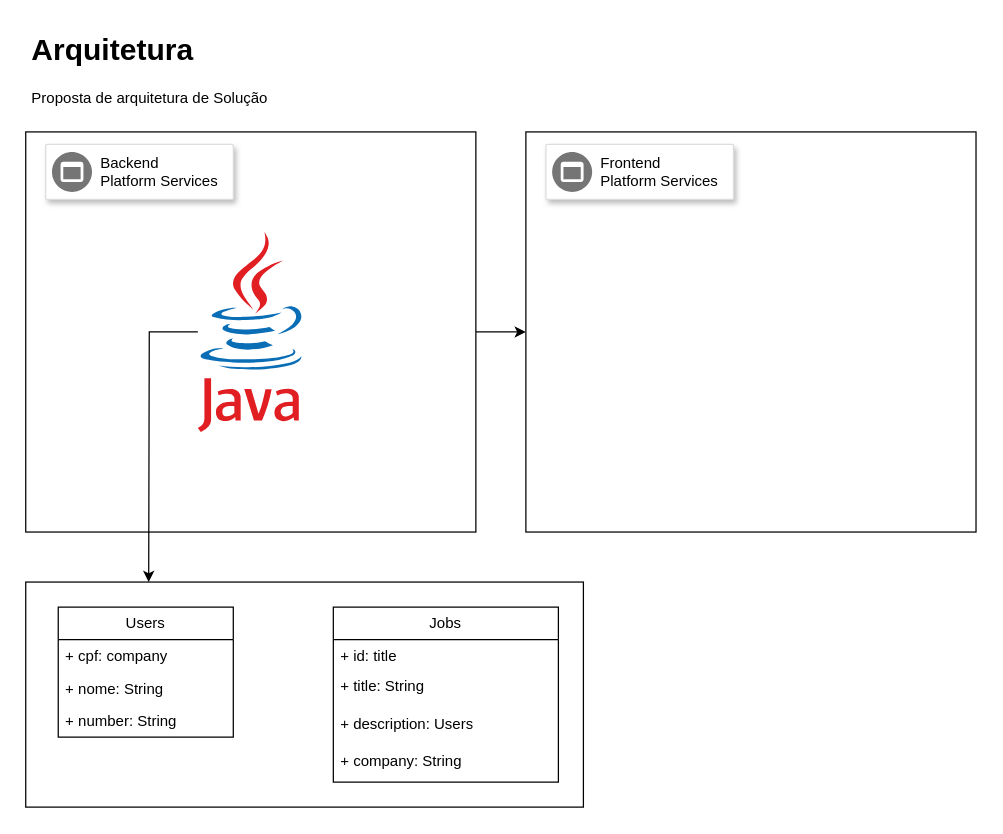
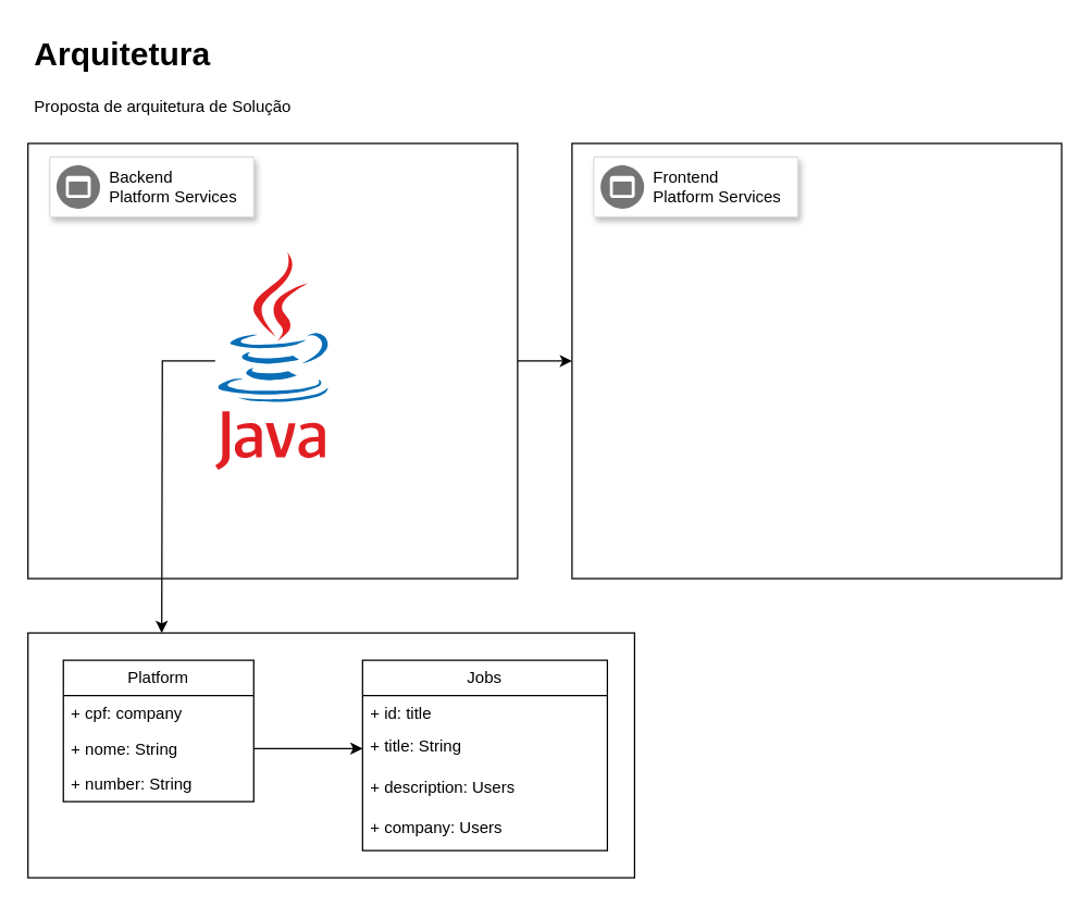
- <mxCell id="12" value="Users" style="swimlane;fontStyle=0;childLayout=stackLayout;horizontal=1;startSize=26;fillColor=none;horizontalStack=0;resizeParent=1;resizeParentMax=0;resizeLast=0;collapsible=1;marginBottom=0;whiteSpace=wrap;html=1;" vertex="1" parent="1"><mxGeometry x="46" y="485" width="140" height="104" as="geometry" /></mxCell>
+ <mxCell id="12" value="Platform" style="swimlane;fontStyle=0;childLayout=stackLayout;horizontal=1;startSize=26;fillColor=none;horizontalStack=0;resizeParent=1;resizeParentMax=0;resizeLast=0;collapsible=1;marginBottom=0;whiteSpace=wrap;html=1;" vertex="1" parent="1"><mxGeometry x="46" y="485" width="140" height="104" as="geometry" /></mxCell>
+ <mxCell id="21" style="edgeStyle=orthogonalEdgeStyle;rounded=0;orthogonalLoop=1;jettySize=auto;html=1;entryX=0;entryY=0.5;entryDx=0;entryDy=0;" edge="1" parent="1" source="14" target="18"><mxGeometry relative="1" as="geometry" /></mxCell>
- <mxCell id="20" value="+ company: String" style="text;strokeColor=none;fillColor=none;align=left;verticalAlign=top;spacingLeft=4;spacingRight=4;overflow=hidden;rotatable=0;points=[[0,0.5],[1,0.5]];portConstraint=eastwest;whiteSpace=wrap;html=1;" vertex="1" parent="16"><mxGeometry y="110" width="180" height="30" as="geometry" /></mxCell>
+ <mxCell id="20" value="+ company: Users" style="text;strokeColor=none;fillColor=none;align=left;verticalAlign=top;spacingLeft=4;spacingRight=4;overflow=hidden;rotatable=0;points=[[0,0.5],[1,0.5]];portConstraint=eastwest;whiteSpace=wrap;html=1;" vertex="1" parent="16"><mxGeometry y="110" width="180" height="30" as="geometry" /></mxCell>
